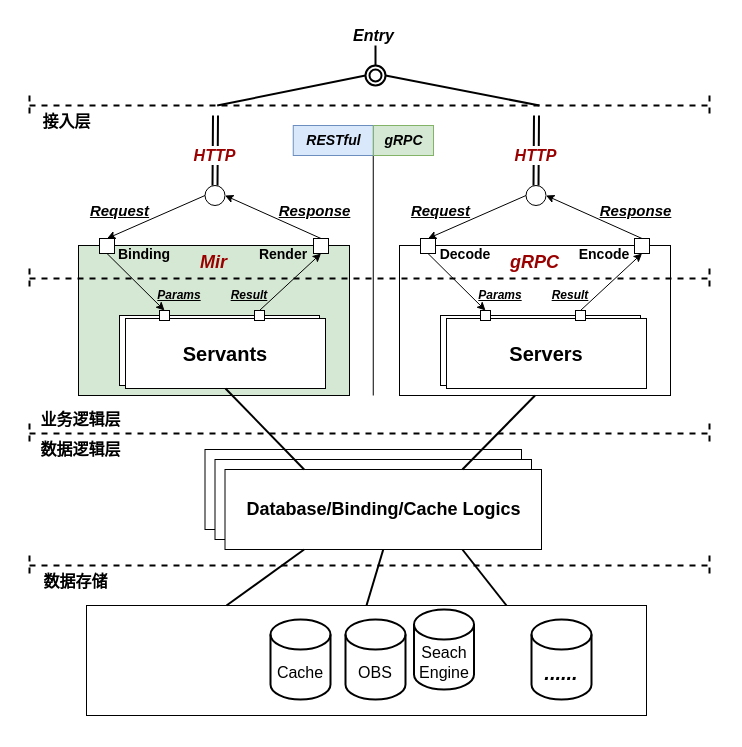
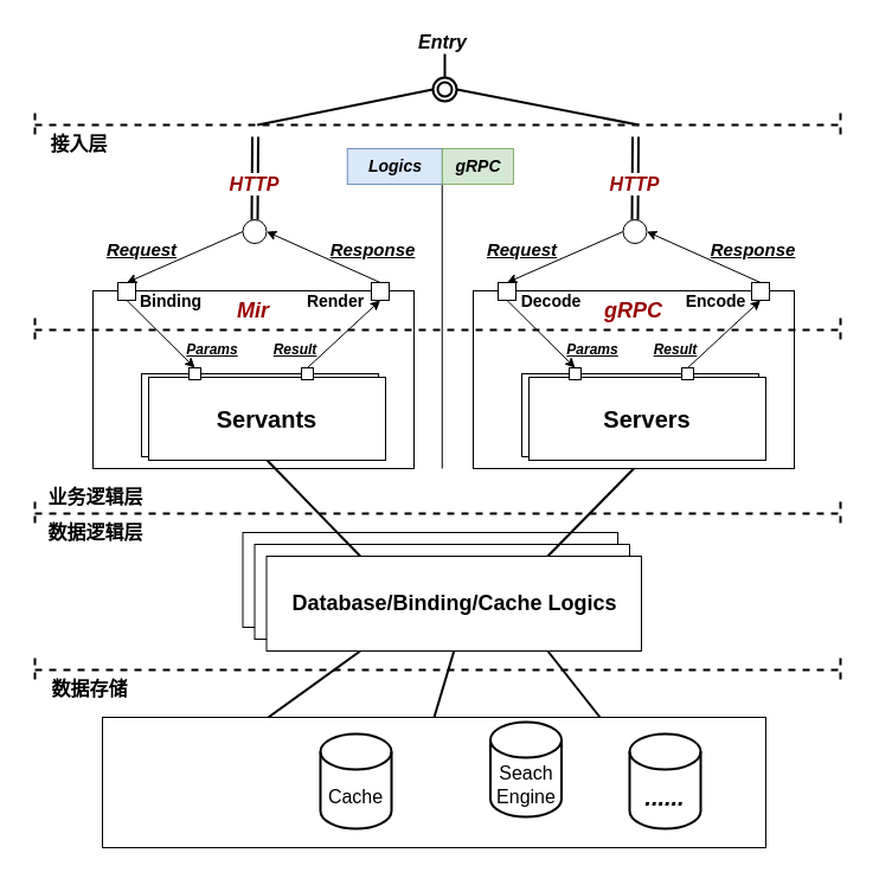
- <mxCell id="74" value="RESTful" style="text;html=1;align=center;verticalAlign=middle;resizable=0;points=[];autosize=1;strokeColor=#6c8ebf;fillColor=#dae8fc;fontSize=14;fontStyle=3" vertex="1" parent="1"><mxGeometry x="292.75" y="125" width="80" height="30" as="geometry" /></mxCell>
+ <mxCell id="74" value="Logics" style="text;html=1;align=center;verticalAlign=middle;resizable=0;points=[];autosize=1;strokeColor=#6c8ebf;fillColor=#dae8fc;fontSize=14;fontStyle=3" vertex="1" parent="1"><mxGeometry x="292.75" y="125" width="80" height="30" as="geometry" /></mxCell>
- <mxCell id="3" value="Mir" style="rounded=0;whiteSpace=wrap;html=1;fontStyle=3;verticalAlign=top;fontSize=18;fontColor=#990000;fillColor=#d5e8d4;" vertex="1" parent="1"><mxGeometry x="78" y="245" width="271" height="150" as="geometry" /></mxCell>
+ <mxCell id="3" value="Mir" style="rounded=0;whiteSpace=wrap;html=1;fontStyle=3;verticalAlign=top;fontSize=18;fontColor=#990000;" vertex="1" parent="1"><mxGeometry x="78" y="245" width="271" height="150" as="geometry" /></mxCell>
- <mxCell id="59" value="OBS" style="shape=cylinder3;whiteSpace=wrap;html=1;boundedLbl=1;backgroundOutline=1;size=15;strokeColor=default;strokeWidth=2;fontSize=16;fontColor=#000000;fillColor=none;gradientColor=none;" vertex="1" parent="1"><mxGeometry x="345" y="619" width="60" height="80" as="geometry" /></mxCell>
